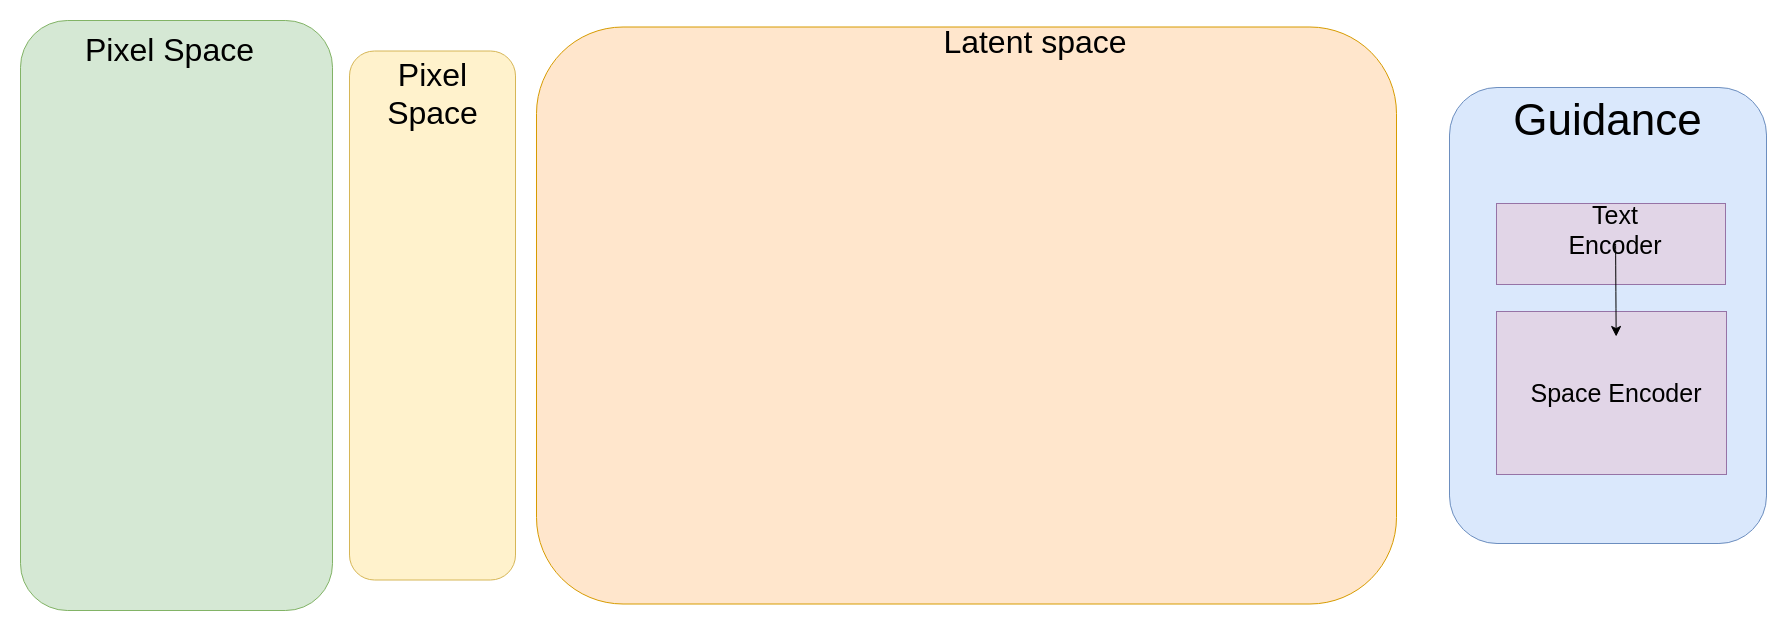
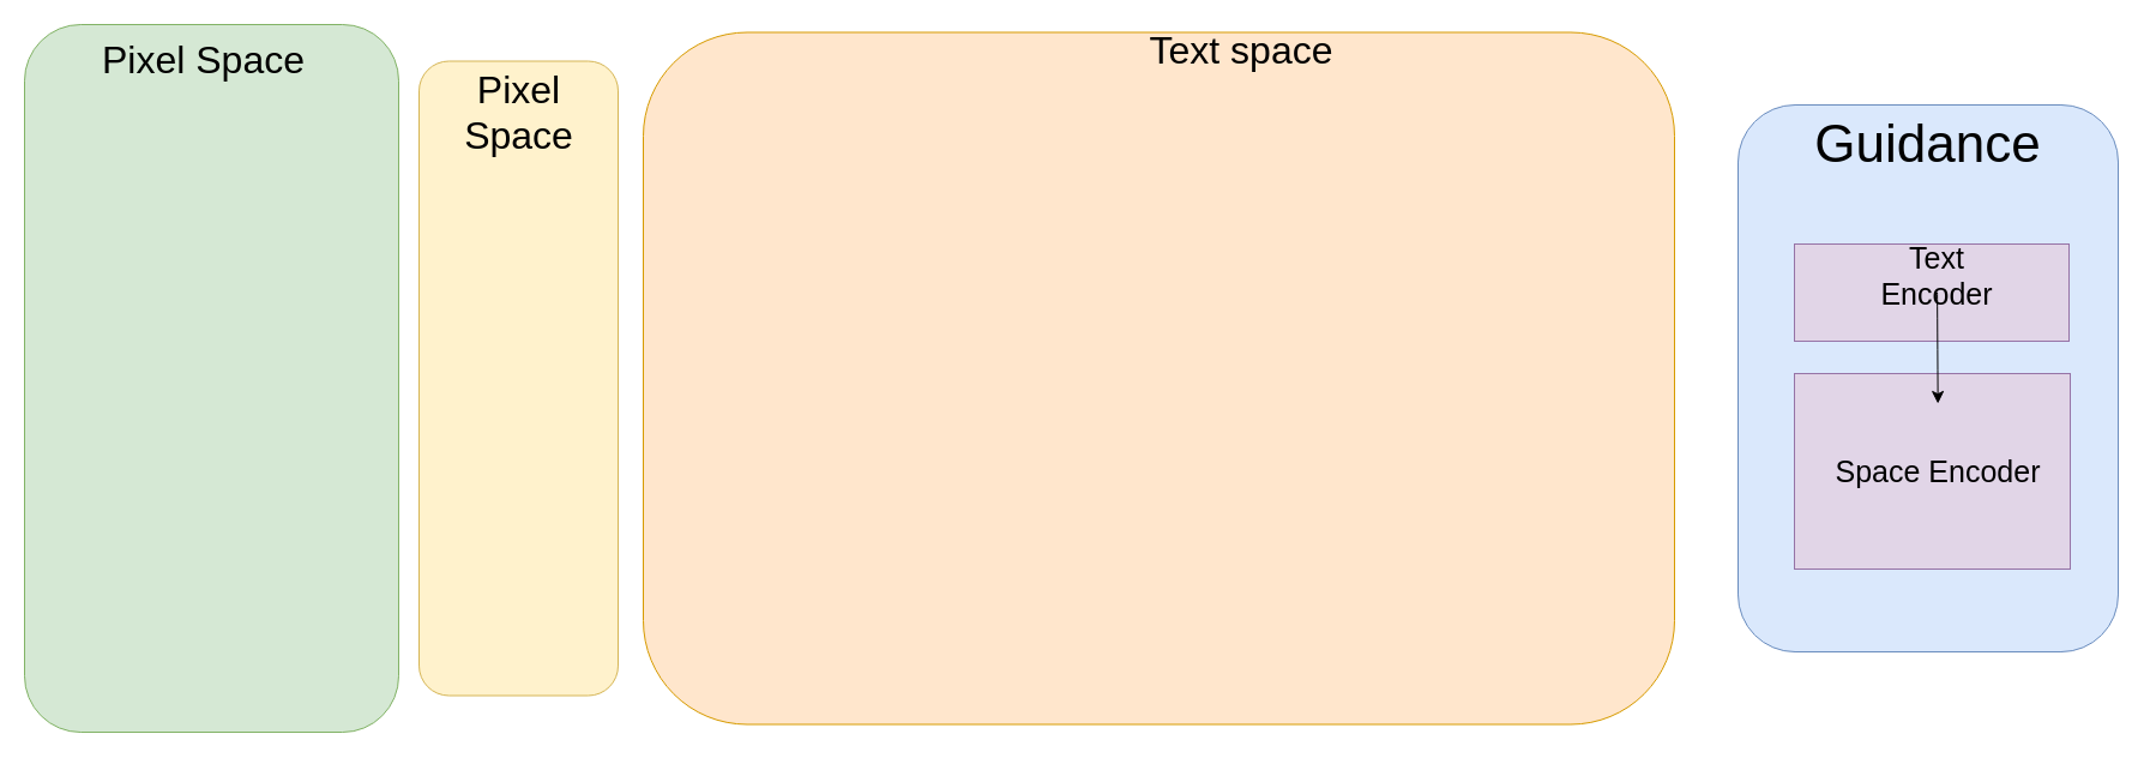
- <mxCell id="8" value="&lt;div&gt;&lt;span style=&quot;font-size: 32px;&quot;&gt;Latent space&lt;/span&gt;&lt;/div&gt;" style="text;html=1;align=center;verticalAlign=middle;whiteSpace=wrap;rounded=0;" vertex="1" parent="1"><mxGeometry x="840" y="20" width="390" height="44" as="geometry" /></mxCell>
+ <mxCell id="8" value="&lt;div&gt;&lt;span style=&quot;font-size: 32px;&quot;&gt;Text space&lt;/span&gt;&lt;/div&gt;" style="text;html=1;align=center;verticalAlign=middle;whiteSpace=wrap;rounded=0;" vertex="1" parent="1"><mxGeometry x="840" y="20" width="390" height="44" as="geometry" /></mxCell>
